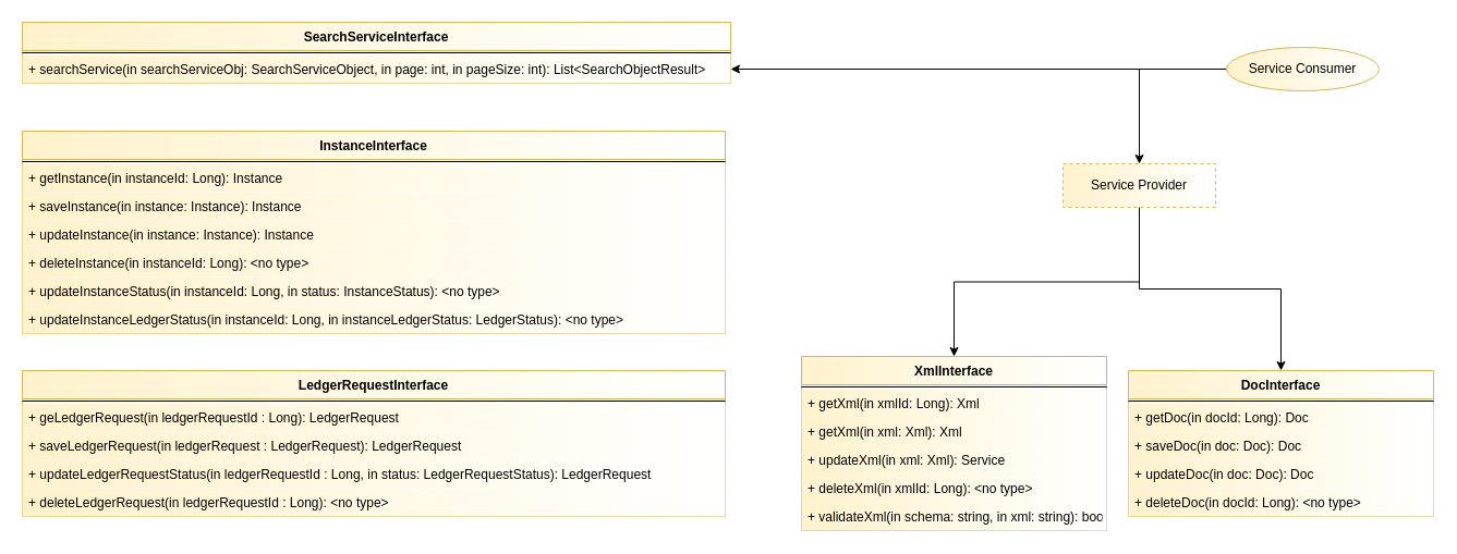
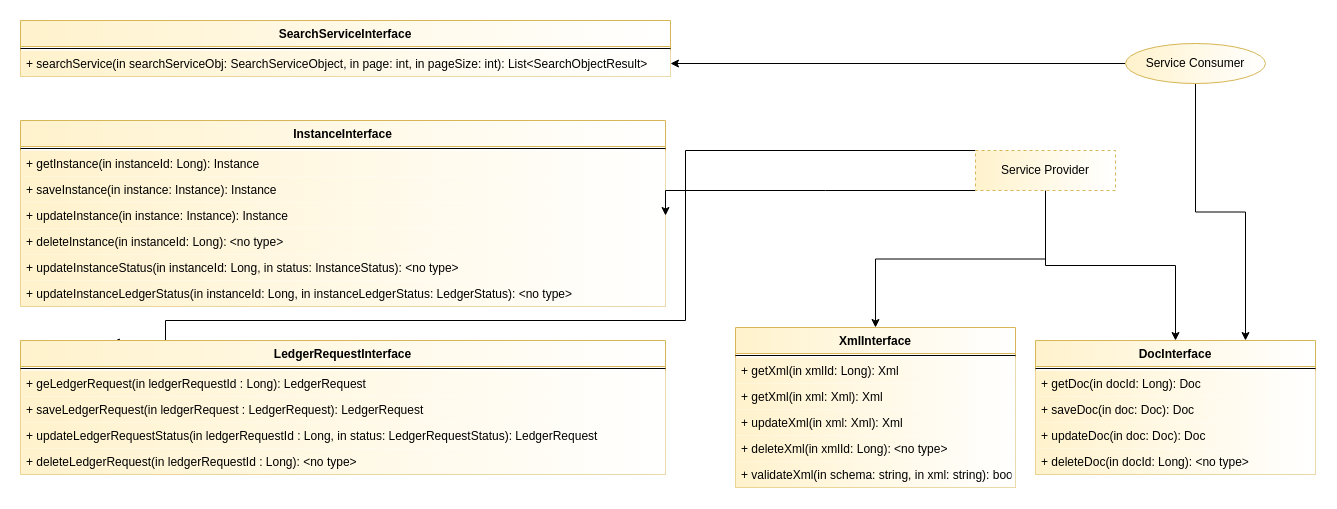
- <mxCell id="32" style="edgeStyle=orthogonalEdgeStyle;rounded=0;orthogonalLoop=1;jettySize=auto;html=1;" edge="1" parent="1" source="33" target="30"><mxGeometry relative="1" as="geometry" /></mxCell>
+ <mxCell id="32" style="edgeStyle=orthogonalEdgeStyle;rounded=0;orthogonalLoop=1;jettySize=auto;html=1;entryX=0.75;entryY=0;entryDx=0;entryDy=0;" edge="1" parent="1" source="33" target="10"><mxGeometry relative="1" as="geometry" /></mxCell>
+ <mxCell id="26" style="edgeStyle=orthogonalEdgeStyle;rounded=0;orthogonalLoop=1;jettySize=auto;html=1;entryX=1;entryY=0.5;entryDx=0;entryDy=0;" edge="1" parent="1" source="30" target="6"><mxGeometry relative="1" as="geometry"><mxPoint x="1265" y="360" as="targetPoint" /><Array as="points"><mxPoint x="825" y="190" /><mxPoint x="665" y="190" /></Array></mxGeometry></mxCell>
+ <mxCell id="29" style="edgeStyle=orthogonalEdgeStyle;rounded=0;orthogonalLoop=1;jettySize=auto;html=1;entryX=0.141;entryY=0.015;entryDx=0;entryDy=0;entryPerimeter=0;" edge="1" parent="1" source="30" target="34"><mxGeometry relative="1" as="geometry"><mxPoint x="205" y="300" as="targetPoint" /><Array as="points"><mxPoint x="685" y="150" /><mxPoint x="685" y="320" /><mxPoint x="165" y="320" /><mxPoint x="165" y="342" /></Array></mxGeometry></mxCell>
- <mxCell id="20" value="+ updateXml(in xml: Xml): Service" style="text;strokeColor=none;fillColor=#fff2cc;align=left;verticalAlign=top;spacingLeft=4;spacingRight=4;overflow=hidden;rotatable=0;points=[[0,0.5],[1,0.5]];portConstraint=eastwest;rounded=0;glass=0;gradientColor=#ffffff;gradientDirection=east;strokeWidth=1;" vertex="1" parent="16"><mxGeometry y="82" width="280" height="26" as="geometry" /></mxCell>
+ <mxCell id="20" value="+ updateXml(in xml: Xml): Xml" style="text;strokeColor=none;fillColor=#fff2cc;align=left;verticalAlign=top;spacingLeft=4;spacingRight=4;overflow=hidden;rotatable=0;points=[[0,0.5],[1,0.5]];portConstraint=eastwest;rounded=0;glass=0;gradientColor=#ffffff;gradientDirection=east;strokeWidth=1;" vertex="1" parent="16"><mxGeometry y="82" width="280" height="26" as="geometry" /></mxCell>
